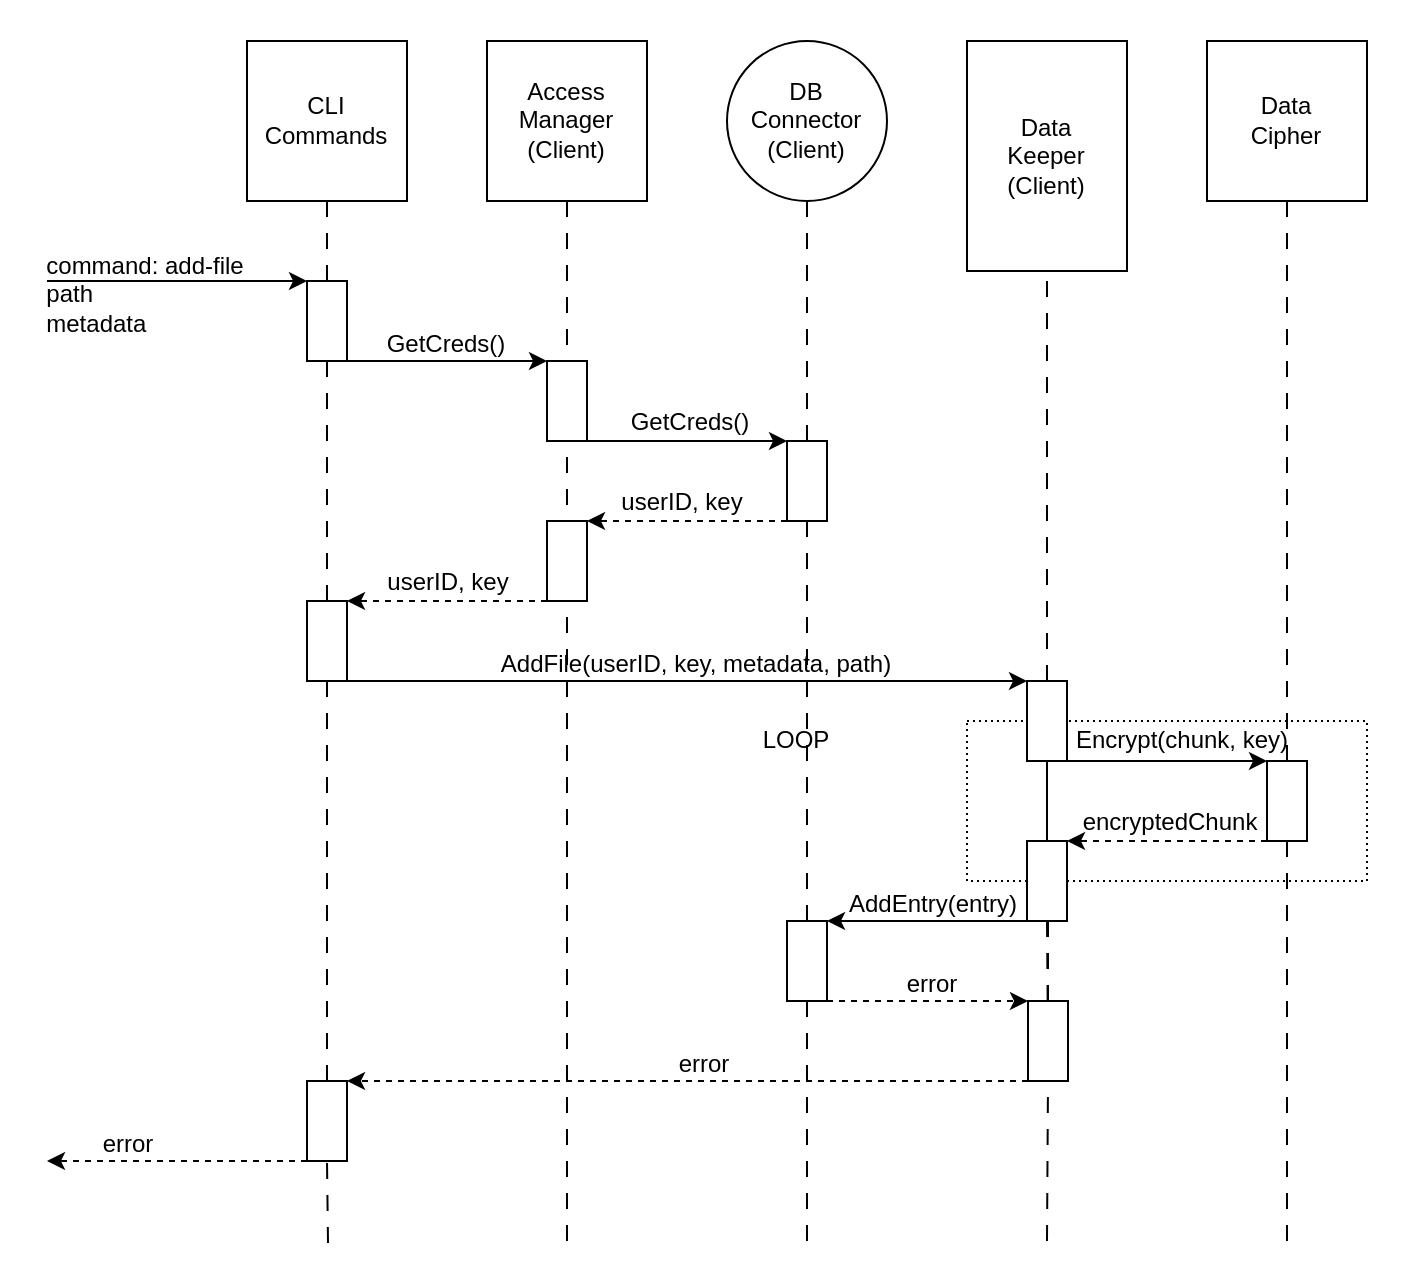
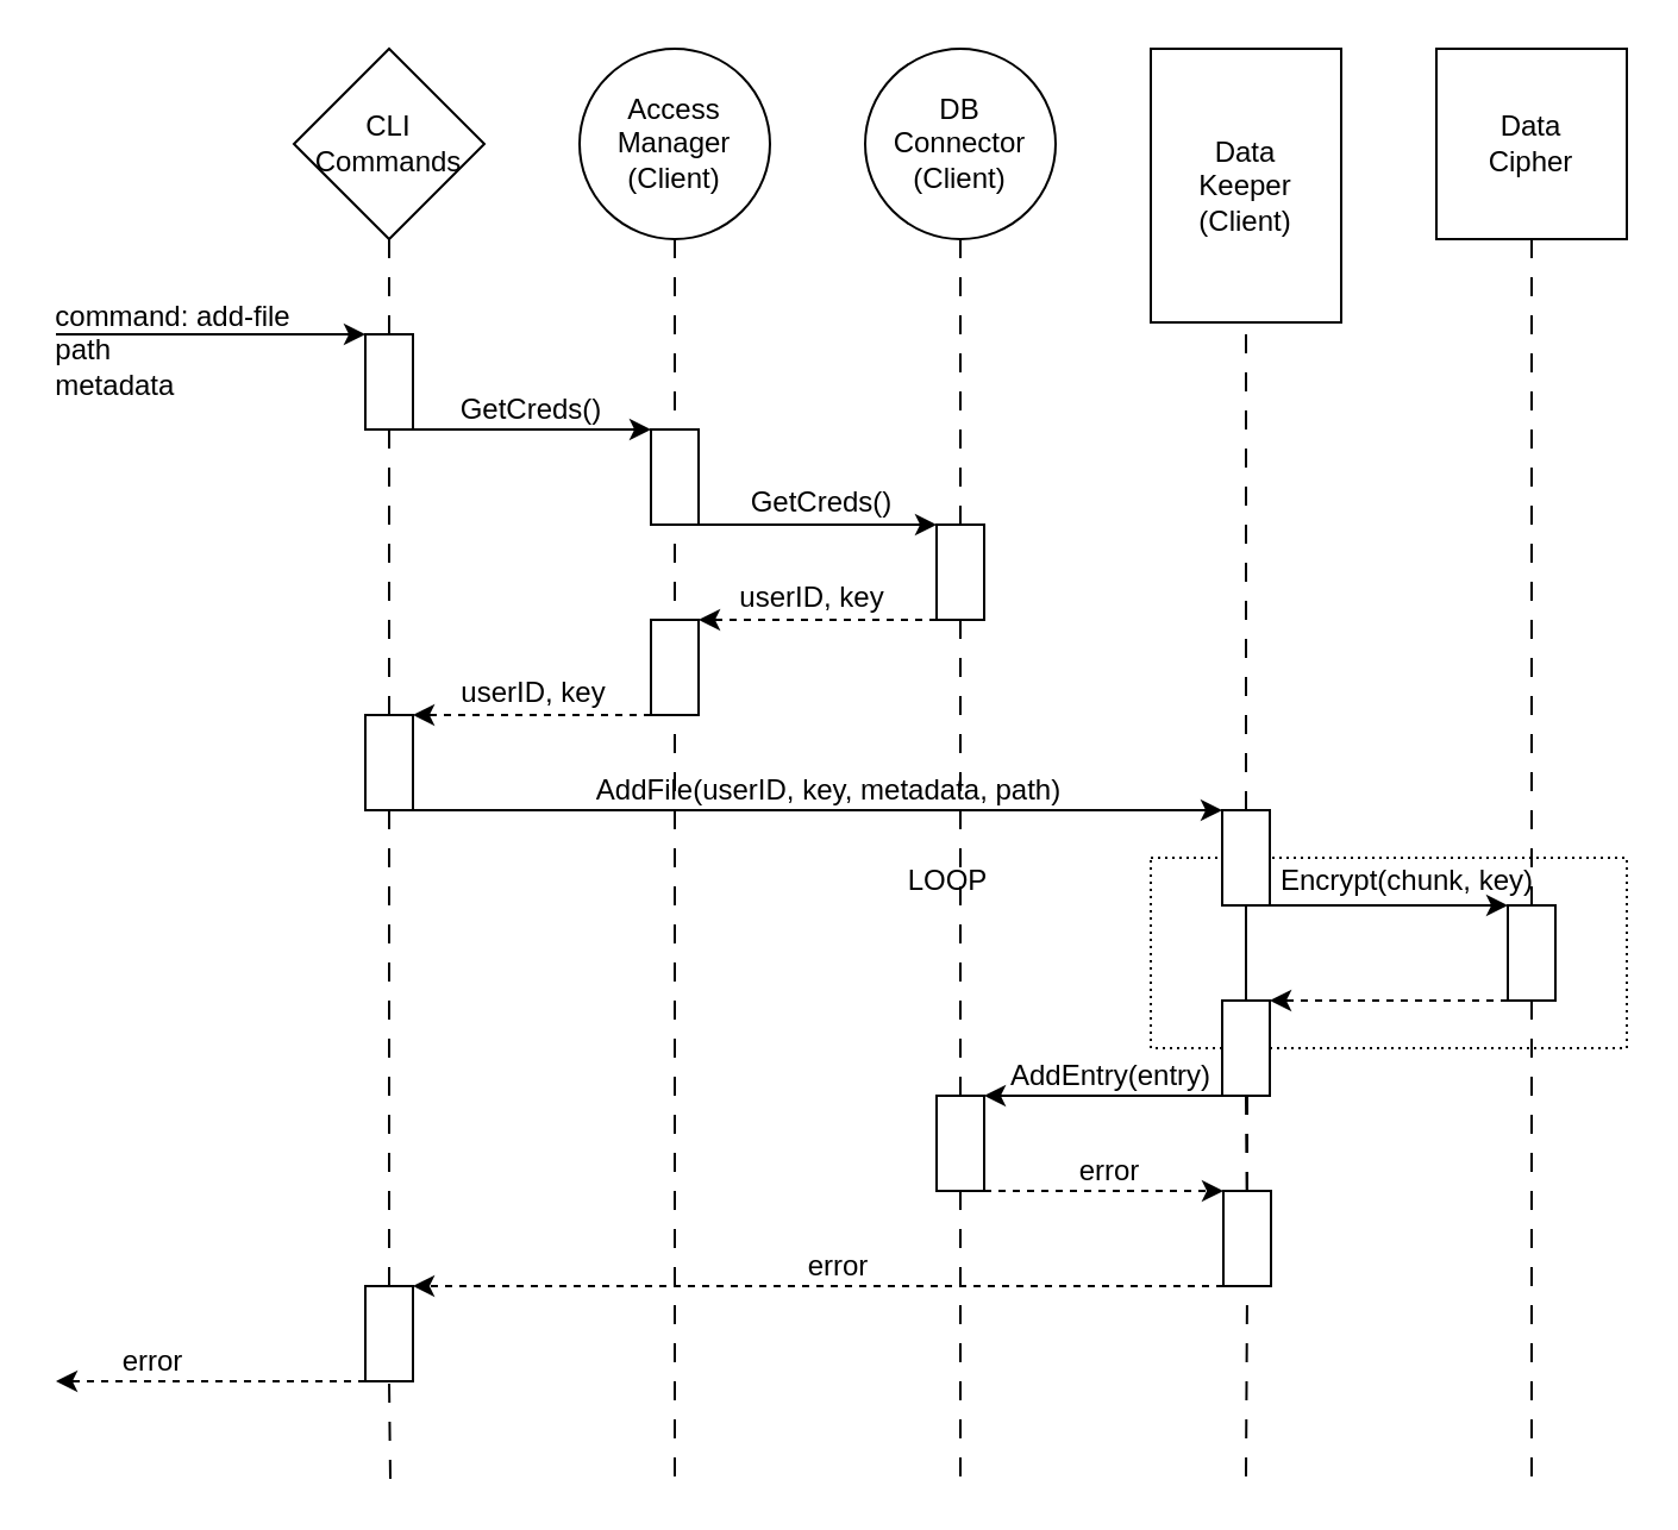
- <mxCell id="3" value="CLI&lt;br&gt;Commands" style="whiteSpace=wrap;html=1;aspect=fixed;" parent="1" vertex="1"><mxGeometry x="123" y="20" width="80" height="80" as="geometry" /></mxCell>
+ <mxCell id="3" value="CLI&lt;br&gt;Commands" style="rhombus;whiteSpace=wrap;html=1;aspect=fixed;" parent="1" vertex="1"><mxGeometry x="123" y="20" width="80" height="80" as="geometry" /></mxCell>
- <mxCell id="11" value="Access&lt;br&gt;Manager&lt;br&gt;(Client)" style="whiteSpace=wrap;html=1;aspect=fixed;" parent="1" vertex="1"><mxGeometry x="243" y="20" width="80" height="80" as="geometry" /></mxCell>
+ <mxCell id="11" value="Access&lt;br&gt;Manager&lt;br&gt;(Client)" style="ellipse;whiteSpace=wrap;html=1;aspect=fixed;" parent="1" vertex="1"><mxGeometry x="243" y="20" width="80" height="80" as="geometry" /></mxCell>
- <mxCell id="35" value="encryptedChunk" style="text;html=1;strokeColor=none;fillColor=none;align=center;verticalAlign=middle;whiteSpace=wrap;rounded=0;" parent="1" vertex="1"><mxGeometry x="550" y="396" width="70" height="30" as="geometry" /></mxCell>
